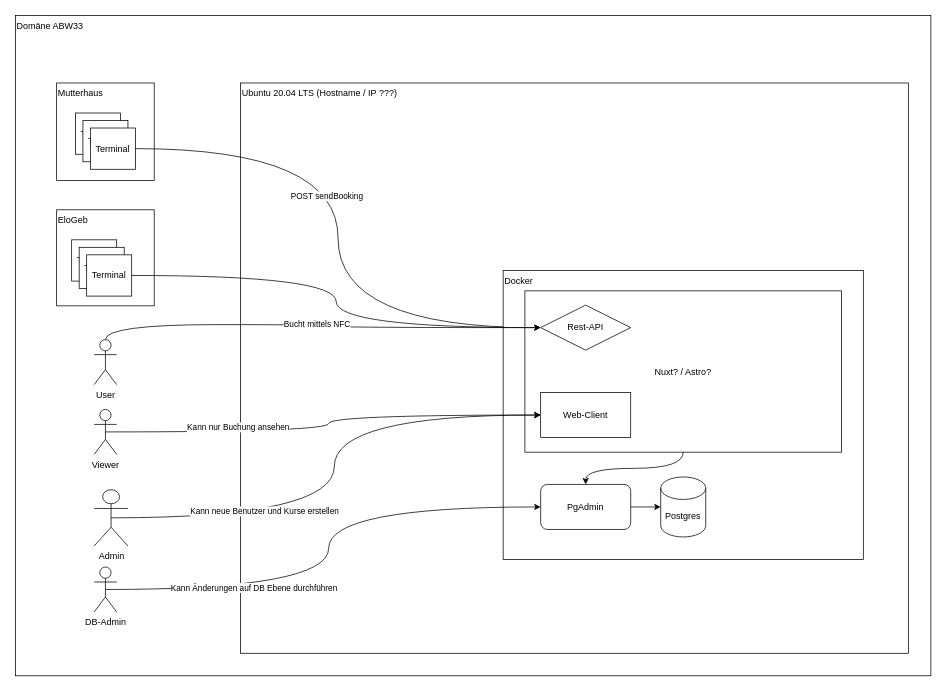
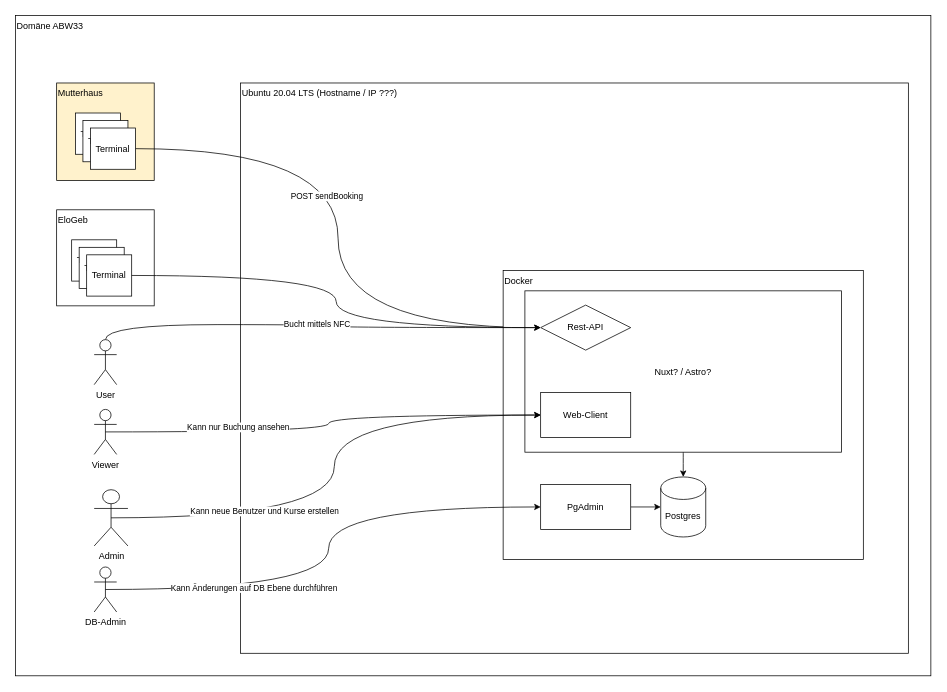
- <mxCell id="4" value="Mutterhaus" style="rounded=0;whiteSpace=wrap;html=1;align=left;verticalAlign=top;" vertex="1" parent="1"><mxGeometry x="75" y="110" width="130" height="130" as="geometry" /></mxCell>
+ <mxCell id="4" value="Mutterhaus" style="rounded=0;whiteSpace=wrap;html=1;align=left;verticalAlign=top;fillColor=#fff2cc;" vertex="1" parent="1"><mxGeometry x="75" y="110" width="130" height="130" as="geometry" /></mxCell>
- <mxCell id="17" style="edgeStyle=orthogonalEdgeStyle;curved=1;rounded=0;orthogonalLoop=1;jettySize=auto;html=1;exitX=0.5;exitY=1;exitDx=0;exitDy=0;" edge="1" parent="1" source="18" target="13"><mxGeometry relative="1" as="geometry" /></mxCell>
+ <mxCell id="17" style="edgeStyle=orthogonalEdgeStyle;curved=1;rounded=0;orthogonalLoop=1;jettySize=auto;html=1;exitX=0.5;exitY=1;exitDx=0;exitDy=0;entryX=0.5;entryY=0;entryDx=0;entryDy=0;entryPerimeter=0;" edge="1" parent="1" source="18" target="11"><mxGeometry relative="1" as="geometry" /></mxCell>
- <mxCell id="13" value="PgAdmin" style="whiteSpace=wrap;html=1;rounded=1;" vertex="1" parent="1"><mxGeometry x="720" y="645" width="120" height="60" as="geometry" /></mxCell>
+ <mxCell id="13" value="PgAdmin" style="rounded=0;whiteSpace=wrap;html=1;" vertex="1" parent="1"><mxGeometry x="720" y="645" width="120" height="60" as="geometry" /></mxCell>
